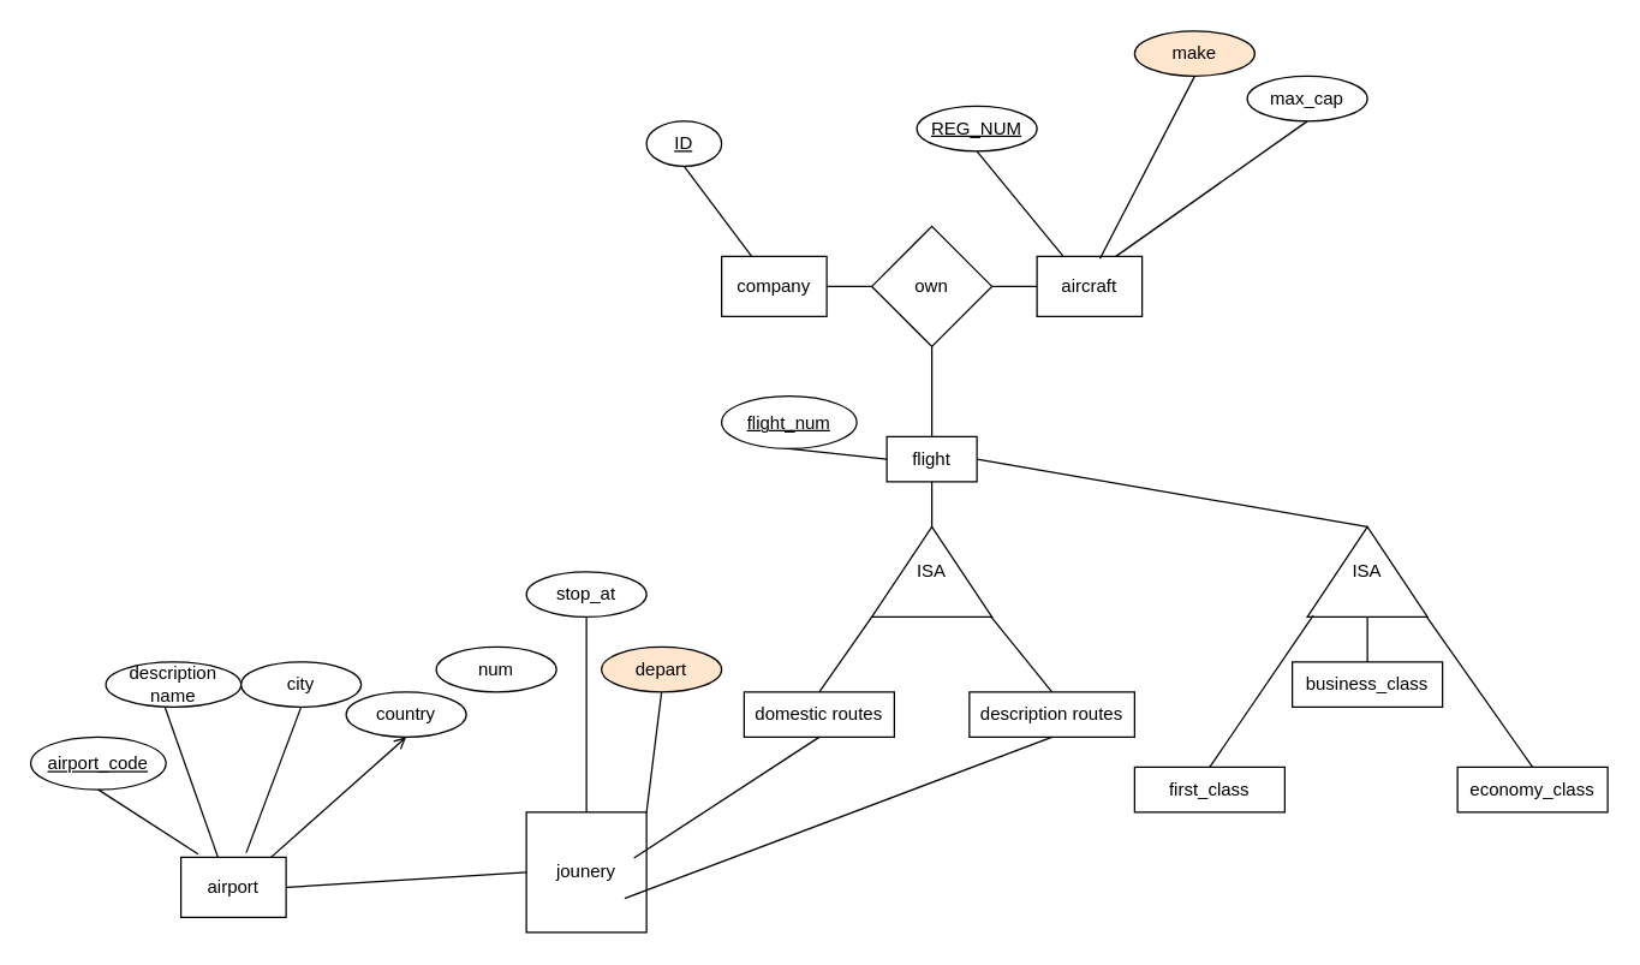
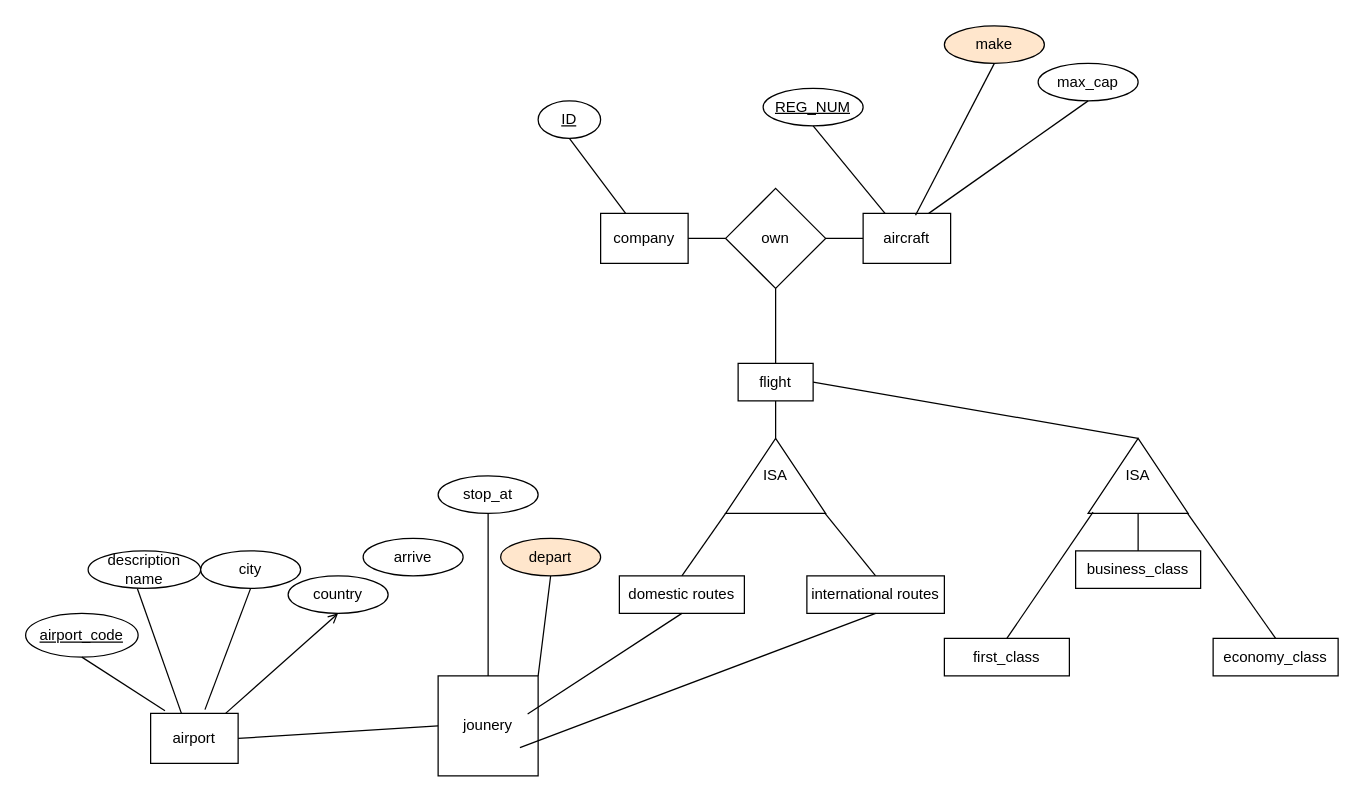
- <mxCell id="24" value="&lt;u&gt;flight_num&lt;/u&gt;" style="ellipse;whiteSpace=wrap;html=1;" parent="1" vertex="1"><mxGeometry x="480" y="263" width="90" height="35" as="geometry" /></mxCell>
- <mxCell id="25" value="" style="endArrow=none;html=1;rounded=0;entryX=0.5;entryY=1;entryDx=0;entryDy=0;exitX=0;exitY=0.5;exitDx=0;exitDy=0;" parent="1" source="16" target="24" edge="1"><mxGeometry width="50" height="50" relative="1" as="geometry"><mxPoint x="580" y="320" as="sourcePoint" /><mxPoint x="640" y="365" as="targetPoint" /></mxGeometry></mxCell>
- <mxCell id="37" value="num" style="ellipse;whiteSpace=wrap;html=1;" vertex="1" parent="1"><mxGeometry x="290" y="430" width="80" height="30" as="geometry" /></mxCell>
+ <mxCell id="37" value="arrive" style="ellipse;whiteSpace=wrap;html=1;" vertex="1" parent="1"><mxGeometry x="290" y="430" width="80" height="30" as="geometry" /></mxCell>
- <mxCell id="22" value="description routes" style="rounded=0;whiteSpace=wrap;html=1;" parent="1" vertex="1"><mxGeometry x="645" y="460" width="110" height="30" as="geometry" /></mxCell>
+ <mxCell id="22" value="international routes" style="rounded=0;whiteSpace=wrap;html=1;" parent="1" vertex="1"><mxGeometry x="645" y="460" width="110" height="30" as="geometry" /></mxCell>
